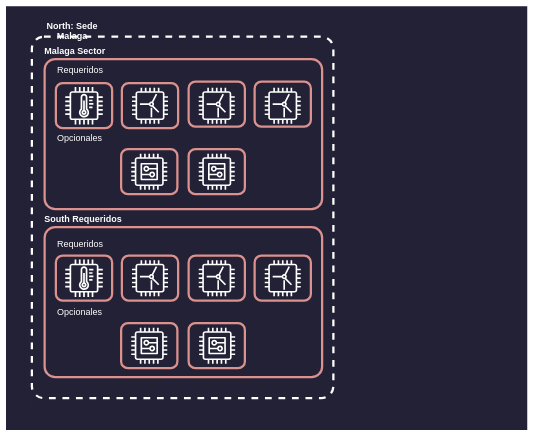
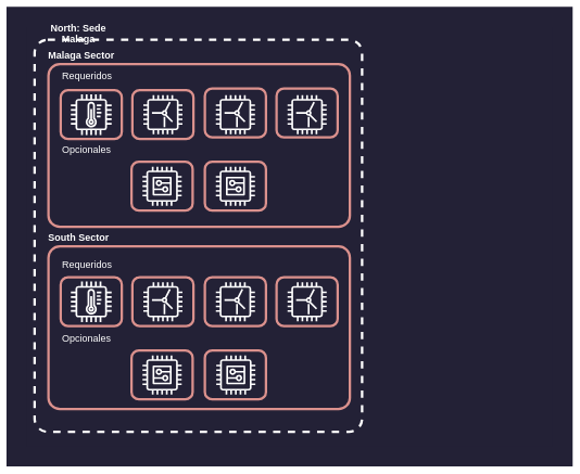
- <mxCell id="38" value="&lt;b style=&quot;border-color: var(--border-color); color: rgb(255, 255, 255); font-family: Helvetica; font-size: 12px; font-style: normal; font-variant-ligatures: normal; font-variant-caps: normal; letter-spacing: normal; orphans: 2; text-align: center; text-indent: 0px; text-transform: none; widows: 2; word-spacing: 0px; -webkit-text-stroke-width: 0px; text-decoration-thickness: initial; text-decoration-style: initial; text-decoration-color: initial;&quot;&gt;South Requeridos&lt;/b&gt;" style="text;whiteSpace=wrap;html=1;fontSize=12;fontFamily=Helvetica;fontColor=#FFFFFF;" parent="3" vertex="1"><mxGeometry x="17" y="258" width="110" height="40" as="geometry" /></mxCell>
+ <mxCell id="38" value="&lt;b style=&quot;border-color: var(--border-color); color: rgb(255, 255, 255); font-family: Helvetica; font-size: 12px; font-style: normal; font-variant-ligatures: normal; font-variant-caps: normal; letter-spacing: normal; orphans: 2; text-align: center; text-indent: 0px; text-transform: none; widows: 2; word-spacing: 0px; -webkit-text-stroke-width: 0px; text-decoration-thickness: initial; text-decoration-style: initial; text-decoration-color: initial;&quot;&gt;South Sector&lt;/b&gt;" style="text;whiteSpace=wrap;html=1;fontSize=12;fontFamily=Helvetica;fontColor=#FFFFFF;" parent="3" vertex="1"><mxGeometry x="17" y="258" width="110" height="40" as="geometry" /></mxCell>
